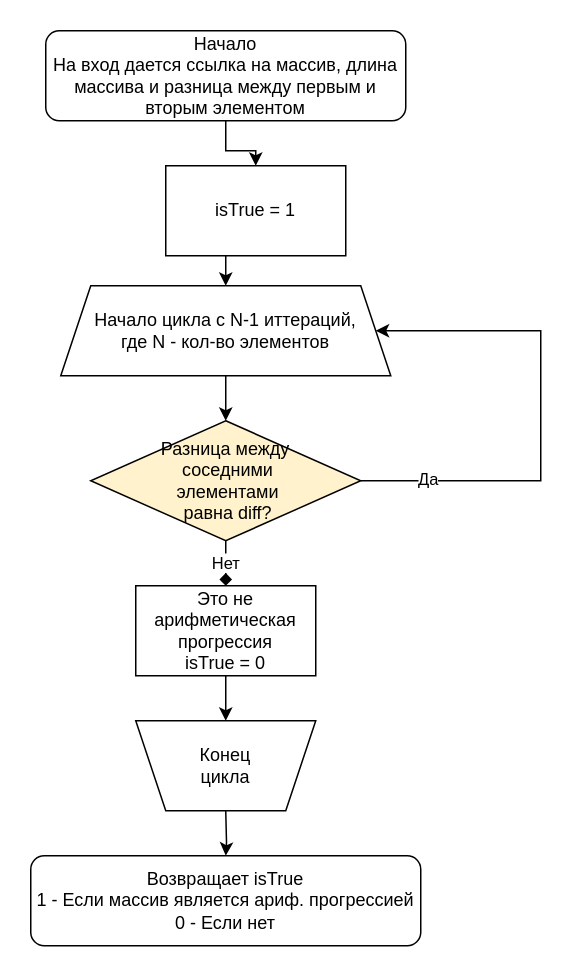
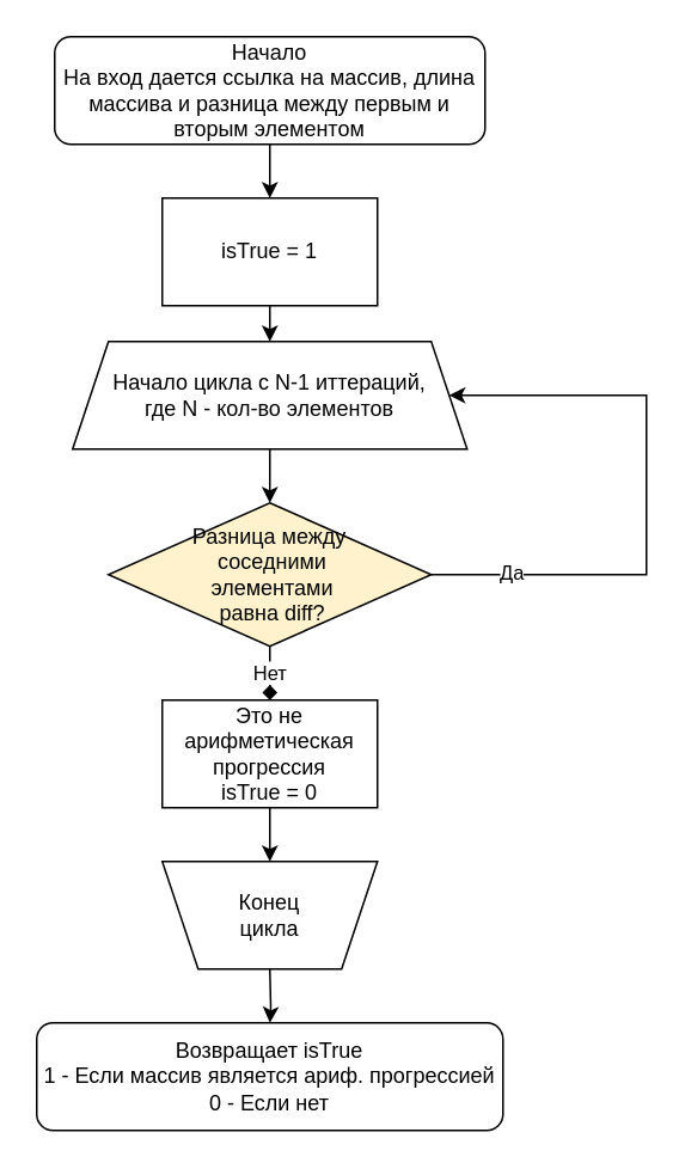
- <mxCell id="17" value="isTrue = 1" style="rounded=0;whiteSpace=wrap;html=1;" vertex="1" parent="1"><mxGeometry x="110" y="110" width="120" height="60" as="geometry" /></mxCell>
+ <mxCell id="17" value="isTrue = 1" style="rounded=0;whiteSpace=wrap;html=1;" vertex="1" parent="1"><mxGeometry x="90" y="110" width="120" height="60" as="geometry" /></mxCell>
